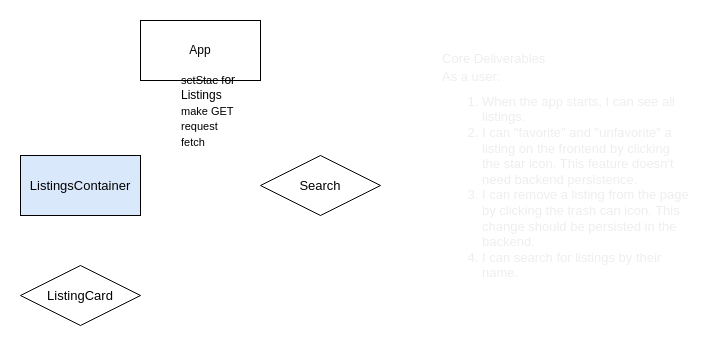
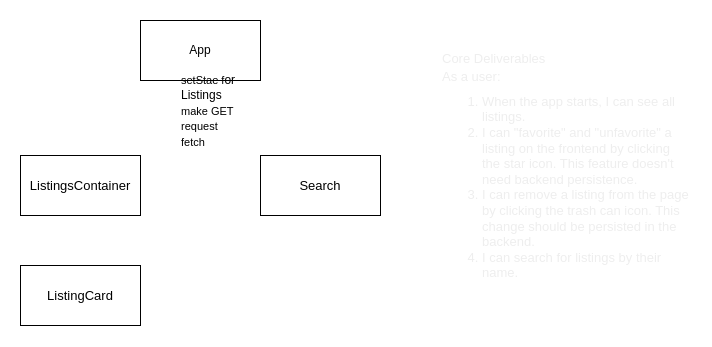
- <mxCell id="4" value="ListingsContainer" style="rounded=0;whiteSpace=wrap;html=1;fontSize=13;fillColor=#dae8fc;" vertex="1" parent="1"><mxGeometry x="20" y="155" width="120" height="60" as="geometry" /></mxCell>
+ <mxCell id="4" value="ListingsContainer" style="rounded=0;whiteSpace=wrap;html=1;fontSize=13;" vertex="1" parent="1"><mxGeometry x="20" y="155" width="120" height="60" as="geometry" /></mxCell>
- <mxCell id="6" value="Search" style="rhombus;whiteSpace=wrap;html=1;fontSize=13;" vertex="1" parent="1"><mxGeometry x="260" y="155" width="120" height="60" as="geometry" /></mxCell>
+ <mxCell id="6" value="Search" style="rounded=0;whiteSpace=wrap;html=1;fontSize=13;" vertex="1" parent="1"><mxGeometry x="260" y="155" width="120" height="60" as="geometry" /></mxCell>
- <mxCell id="5" value="ListingCard" style="rhombus;whiteSpace=wrap;html=1;fontSize=13;" vertex="1" parent="1"><mxGeometry x="20" y="265" width="120" height="60" as="geometry" /></mxCell>
+ <mxCell id="5" value="ListingCard" style="rounded=0;whiteSpace=wrap;html=1;fontSize=13;" vertex="1" parent="1"><mxGeometry x="20" y="265" width="120" height="60" as="geometry" /></mxCell>
